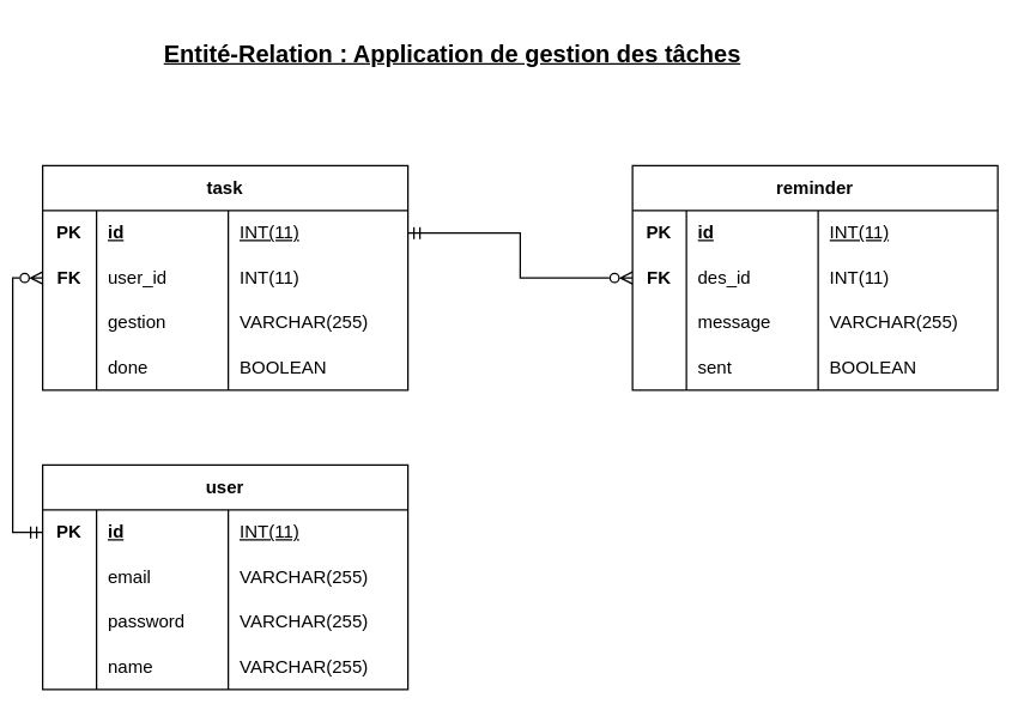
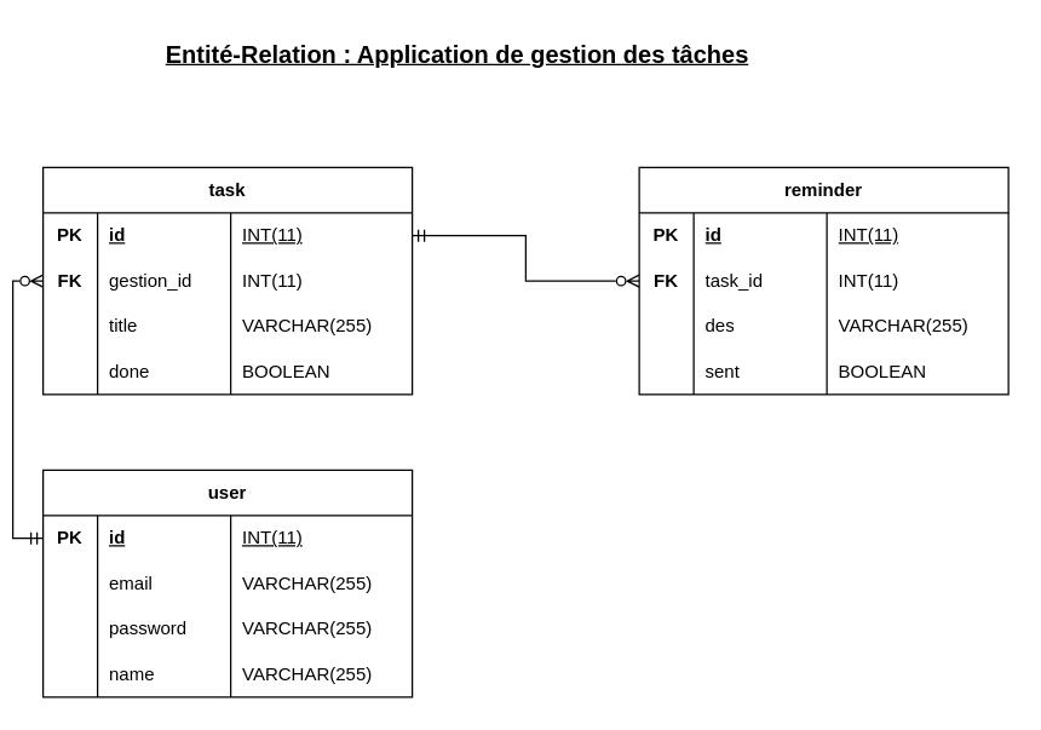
- <mxCell id="10" value="user_id" style="shape=partialRectangle;connectable=0;fillColor=none;top=0;left=0;bottom=0;right=0;align=left;spacingLeft=6;overflow=hidden;html=1;whiteSpace=wrap;" parent="8" vertex="1"><mxGeometry x="36" width="88" height="30" as="geometry"><mxRectangle width="88" height="30" as="alternateBounds" /></mxGeometry></mxCell>
+ <mxCell id="10" value="gestion_id" style="shape=partialRectangle;connectable=0;fillColor=none;top=0;left=0;bottom=0;right=0;align=left;spacingLeft=6;overflow=hidden;html=1;whiteSpace=wrap;" parent="8" vertex="1"><mxGeometry x="36" width="88" height="30" as="geometry"><mxRectangle width="88" height="30" as="alternateBounds" /></mxGeometry></mxCell>
- <mxCell id="45" value="des_id" style="shape=partialRectangle;connectable=0;fillColor=none;top=0;left=0;bottom=0;right=0;align=left;spacingLeft=6;overflow=hidden;html=1;whiteSpace=wrap;" vertex="1" parent="43"><mxGeometry x="36" width="88" height="30" as="geometry"><mxRectangle width="88" height="30" as="alternateBounds" /></mxGeometry></mxCell>
+ <mxCell id="45" value="task_id" style="shape=partialRectangle;connectable=0;fillColor=none;top=0;left=0;bottom=0;right=0;align=left;spacingLeft=6;overflow=hidden;html=1;whiteSpace=wrap;" vertex="1" parent="43"><mxGeometry x="36" width="88" height="30" as="geometry"><mxRectangle width="88" height="30" as="alternateBounds" /></mxGeometry></mxCell>
- <mxCell id="14" value="gestion" style="shape=partialRectangle;connectable=0;fillColor=none;top=0;left=0;bottom=0;right=0;align=left;spacingLeft=6;overflow=hidden;html=1;whiteSpace=wrap;" parent="12" vertex="1"><mxGeometry x="36" width="88" height="30" as="geometry"><mxRectangle width="88" height="30" as="alternateBounds" /></mxGeometry></mxCell>
+ <mxCell id="14" value="title" style="shape=partialRectangle;connectable=0;fillColor=none;top=0;left=0;bottom=0;right=0;align=left;spacingLeft=6;overflow=hidden;html=1;whiteSpace=wrap;" parent="12" vertex="1"><mxGeometry x="36" width="88" height="30" as="geometry"><mxRectangle width="88" height="30" as="alternateBounds" /></mxGeometry></mxCell>
- <mxCell id="49" value="message" style="shape=partialRectangle;connectable=0;fillColor=none;top=0;left=0;bottom=0;right=0;align=left;spacingLeft=6;overflow=hidden;html=1;whiteSpace=wrap;" vertex="1" parent="47"><mxGeometry x="36" width="88" height="30" as="geometry"><mxRectangle width="88" height="30" as="alternateBounds" /></mxGeometry></mxCell>
+ <mxCell id="49" value="des" style="shape=partialRectangle;connectable=0;fillColor=none;top=0;left=0;bottom=0;right=0;align=left;spacingLeft=6;overflow=hidden;html=1;whiteSpace=wrap;" vertex="1" parent="47"><mxGeometry x="36" width="88" height="30" as="geometry"><mxRectangle width="88" height="30" as="alternateBounds" /></mxGeometry></mxCell>
